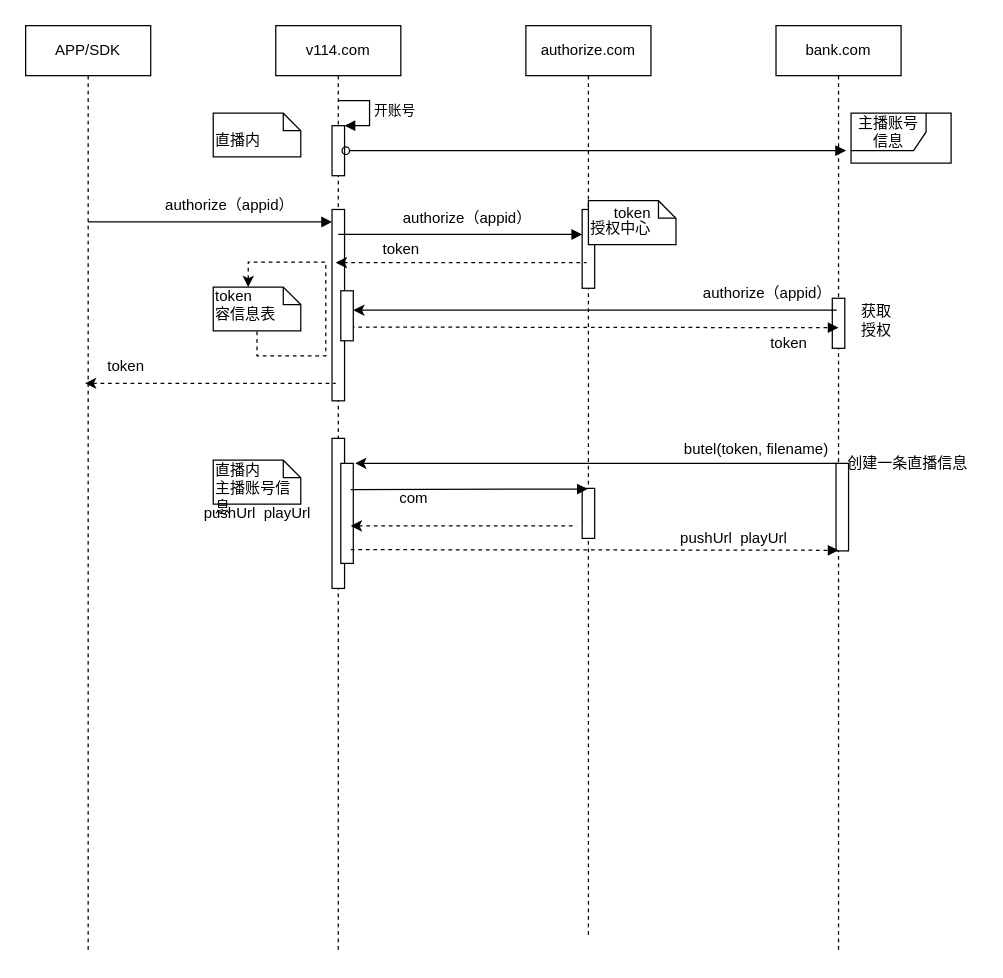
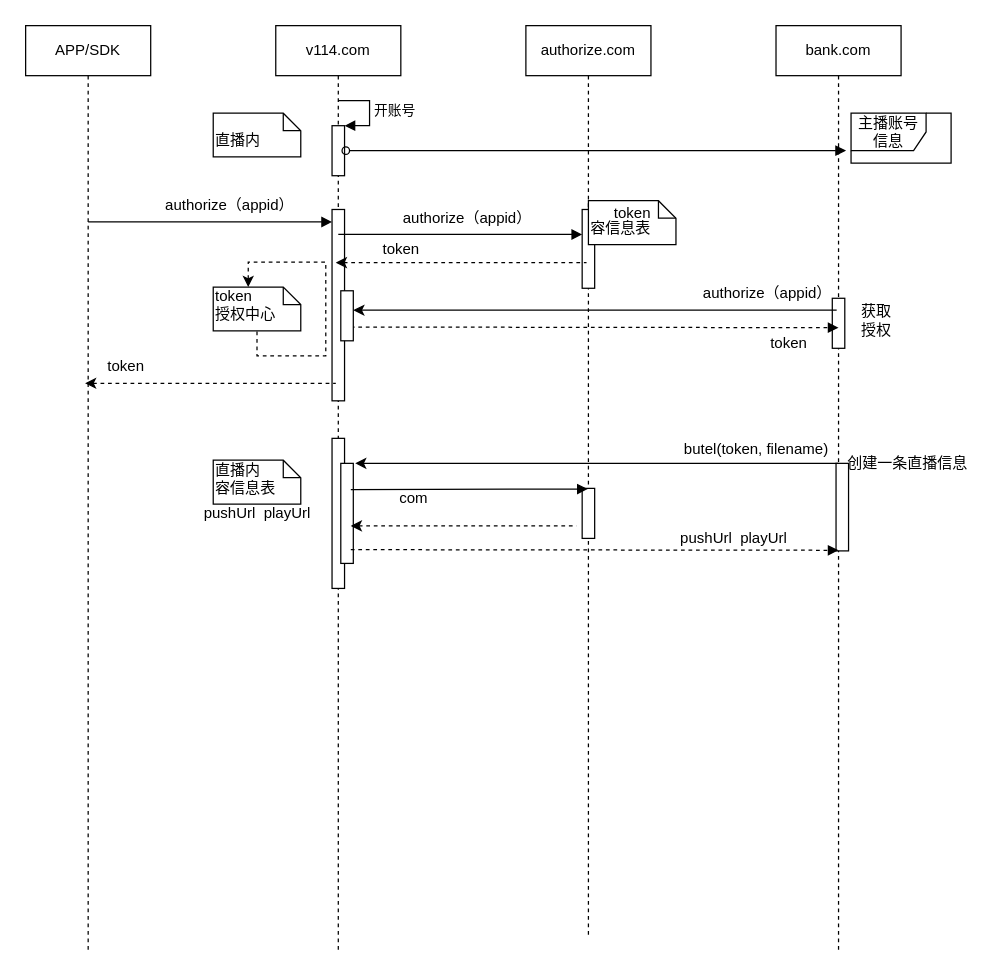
- <mxCell id="25" value="&lt;br&gt;授权中心" style="shape=note;whiteSpace=wrap;html=1;size=14;verticalAlign=top;align=left;spacingTop=-6;" vertex="1" parent="1"><mxGeometry x="470" y="160" width="70" height="35" as="geometry" /></mxCell>
+ <mxCell id="25" value="&lt;br&gt;容信息表" style="shape=note;whiteSpace=wrap;html=1;size=14;verticalAlign=top;align=left;spacingTop=-6;" vertex="1" parent="1"><mxGeometry x="470" y="160" width="70" height="35" as="geometry" /></mxCell>
- <mxCell id="44" value="token&lt;br&gt;容信息表" style="shape=note;whiteSpace=wrap;html=1;size=14;verticalAlign=top;align=left;spacingTop=-6;" vertex="1" parent="1"><mxGeometry x="170" y="229" width="70" height="35" as="geometry" /></mxCell>
+ <mxCell id="44" value="token&lt;br&gt;授权中心" style="shape=note;whiteSpace=wrap;html=1;size=14;verticalAlign=top;align=left;spacingTop=-6;" vertex="1" parent="1"><mxGeometry x="170" y="229" width="70" height="35" as="geometry" /></mxCell>
- <mxCell id="43" value="直播内&lt;br&gt;主播账号信息" style="shape=note;whiteSpace=wrap;html=1;size=14;verticalAlign=top;align=left;spacingTop=-6;" vertex="1" parent="1"><mxGeometry x="170" y="367.5" width="70" height="35" as="geometry" /></mxCell>
+ <mxCell id="43" value="直播内&lt;br&gt;容信息表" style="shape=note;whiteSpace=wrap;html=1;size=14;verticalAlign=top;align=left;spacingTop=-6;" vertex="1" parent="1"><mxGeometry x="170" y="367.5" width="70" height="35" as="geometry" /></mxCell>
